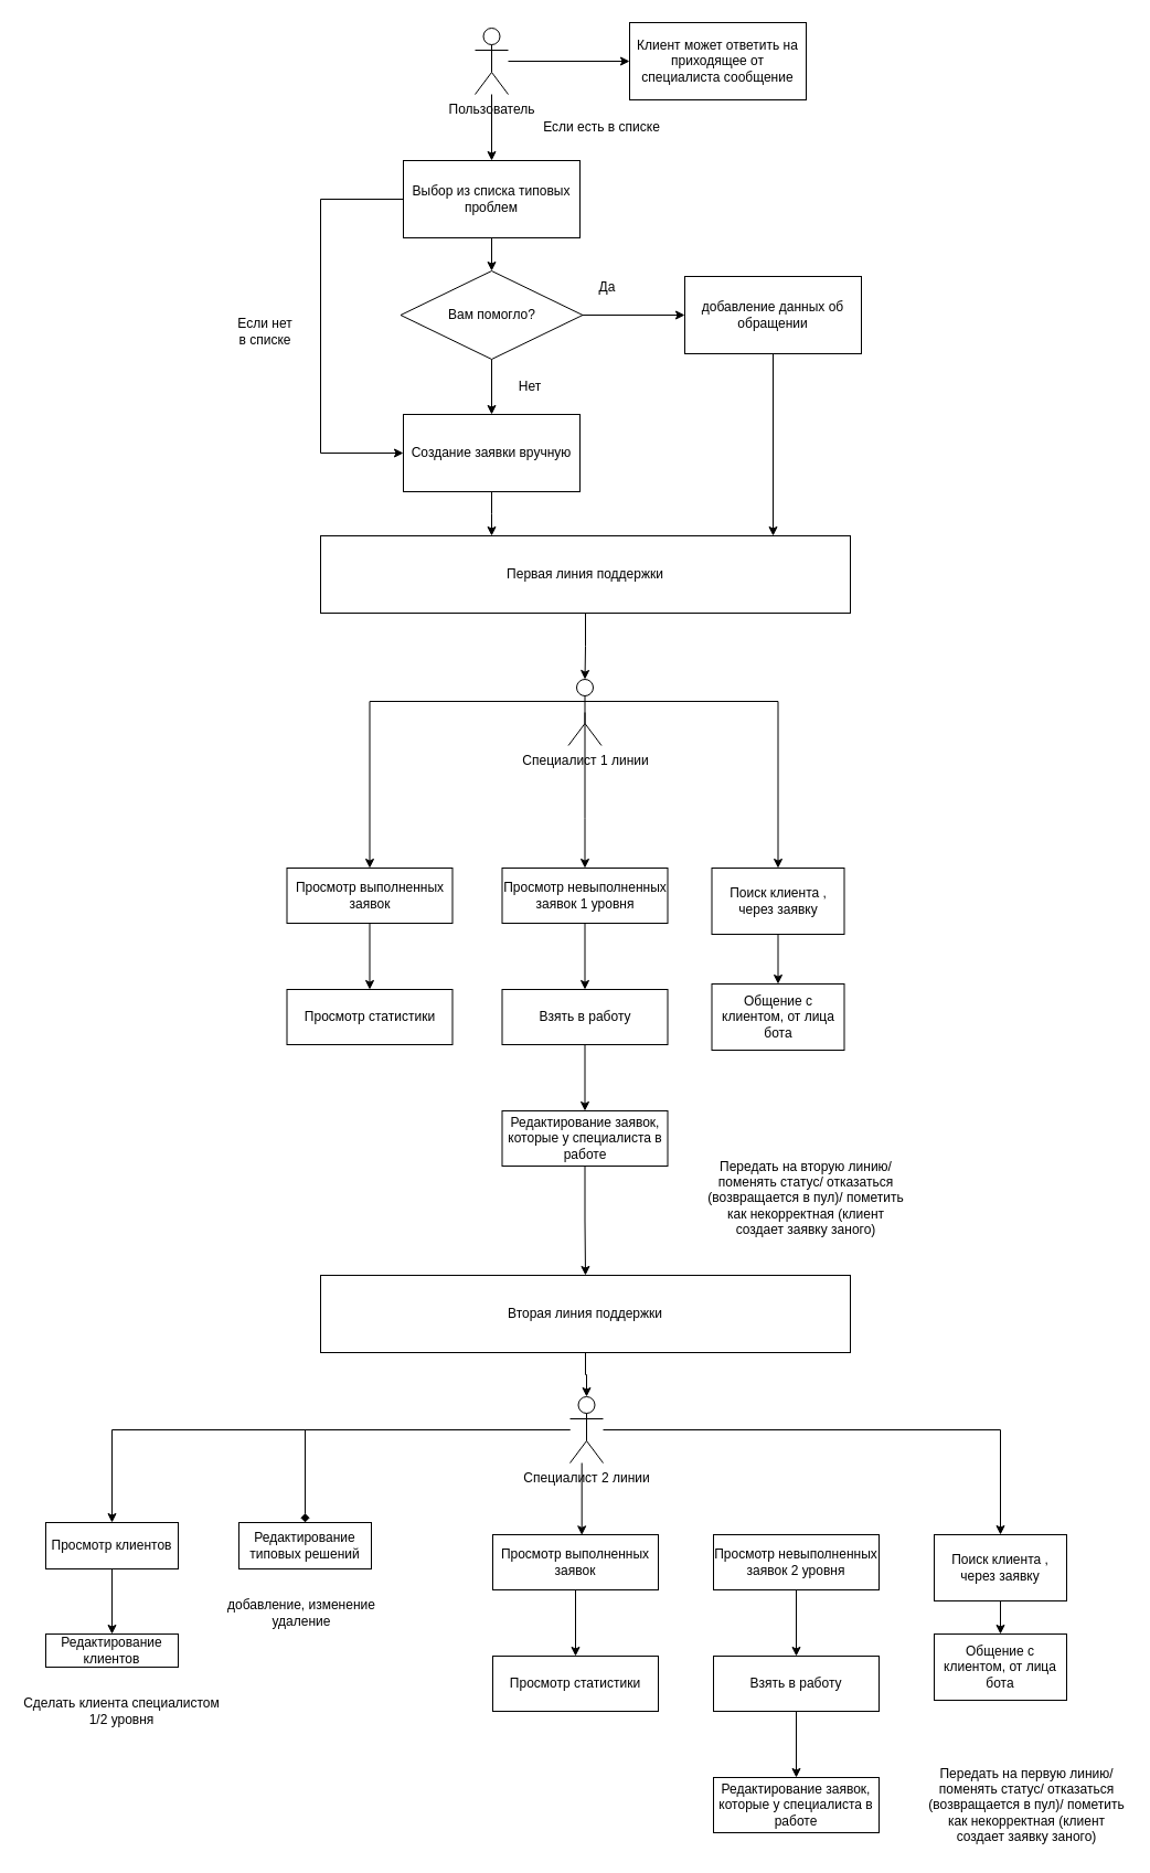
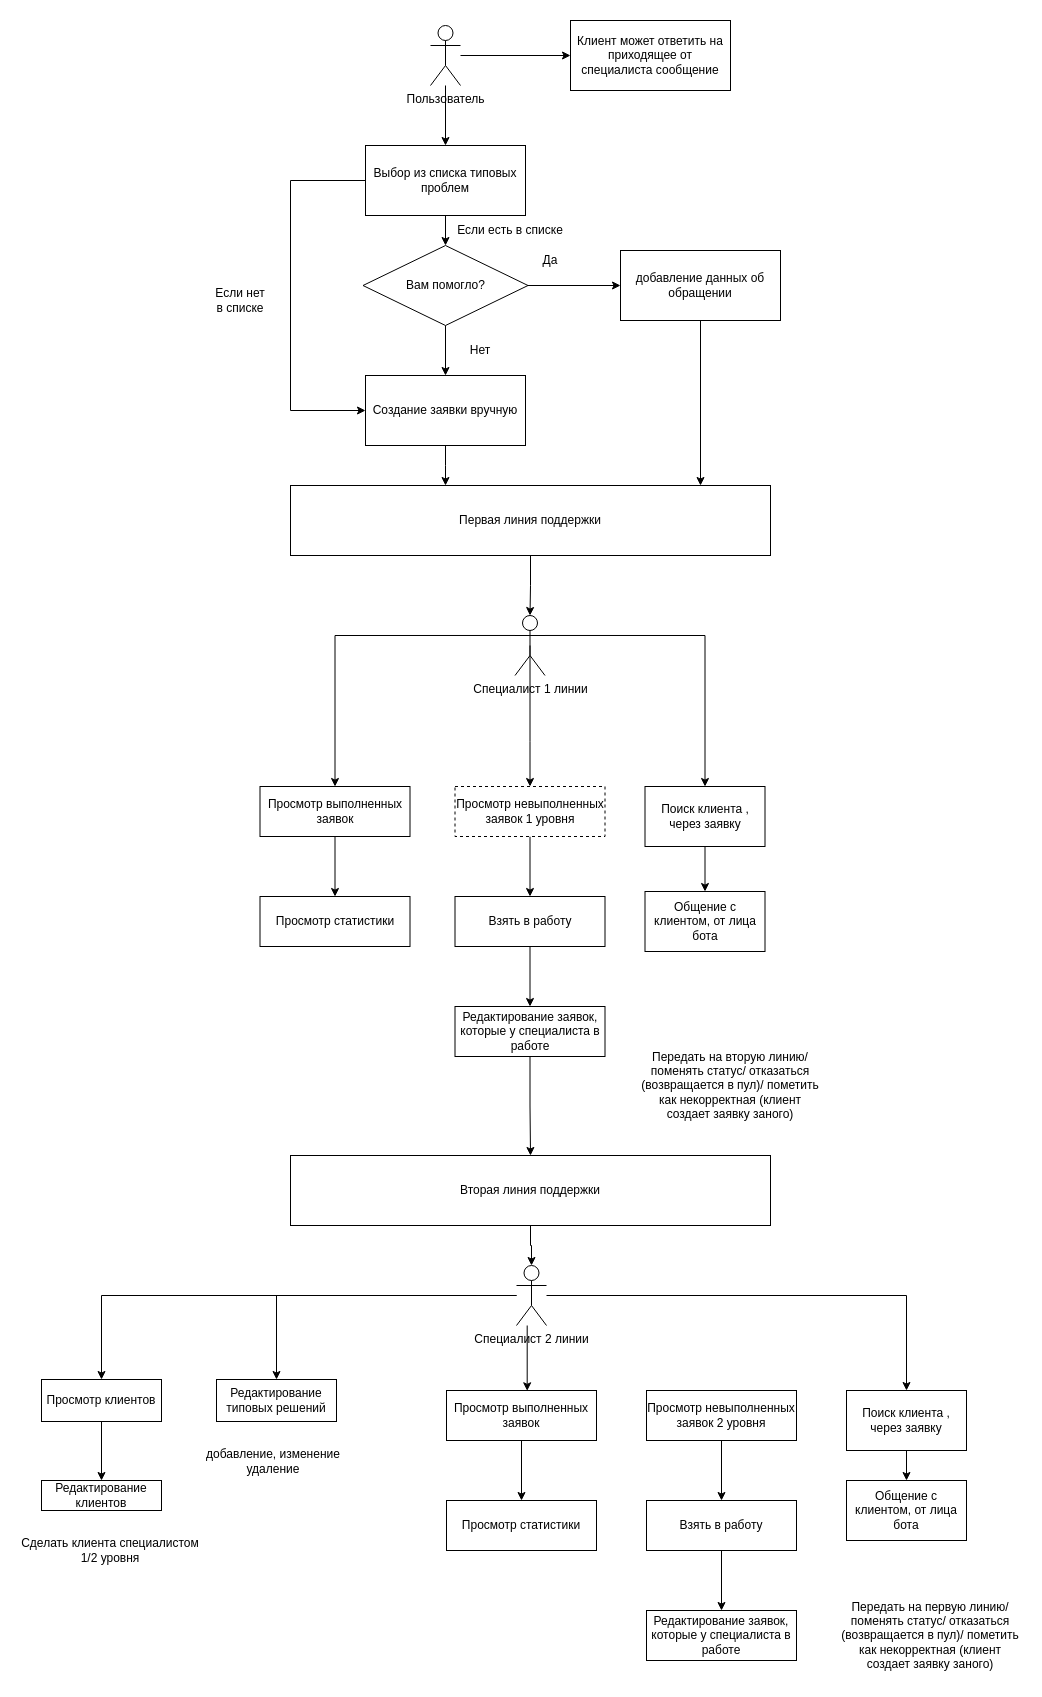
- <mxCell id="17" value="Если есть в списке" style="text;html=1;align=center;verticalAlign=middle;whiteSpace=wrap;rounded=0;" parent="1" vertex="1"><mxGeometry x="485" y="100" width="120" height="30" as="geometry" /></mxCell>
+ <mxCell id="17" value="Если есть в списке" style="text;html=1;align=center;verticalAlign=middle;whiteSpace=wrap;rounded=0;" parent="1" vertex="1"><mxGeometry x="450" y="215" width="120" height="30" as="geometry" /></mxCell>
- <mxCell id="25" value="Просмотр невыполненных заявок 1 уровня" style="rounded=0;whiteSpace=wrap;html=1;" parent="1" vertex="1"><mxGeometry x="454.5" y="786" width="150" height="50" as="geometry" /></mxCell>
+ <mxCell id="25" value="Просмотр невыполненных заявок 1 уровня" style="rounded=0;whiteSpace=wrap;html=1;dashed=1;" parent="1" vertex="1"><mxGeometry x="454.5" y="786" width="150" height="50" as="geometry" /></mxCell>
- <mxCell id="38" style="edgeStyle=orthogonalEdgeStyle;rounded=0;orthogonalLoop=1;jettySize=auto;html=1;entryX=0.5;entryY=0;entryDx=0;entryDy=0;endArrow=diamond;" parent="1" source="39" target="57" edge="1"><mxGeometry relative="1" as="geometry" /></mxCell>
+ <mxCell id="38" style="edgeStyle=orthogonalEdgeStyle;rounded=0;orthogonalLoop=1;jettySize=auto;html=1;entryX=0.5;entryY=0;entryDx=0;entryDy=0;" parent="1" source="39" target="57" edge="1"><mxGeometry relative="1" as="geometry" /></mxCell>
